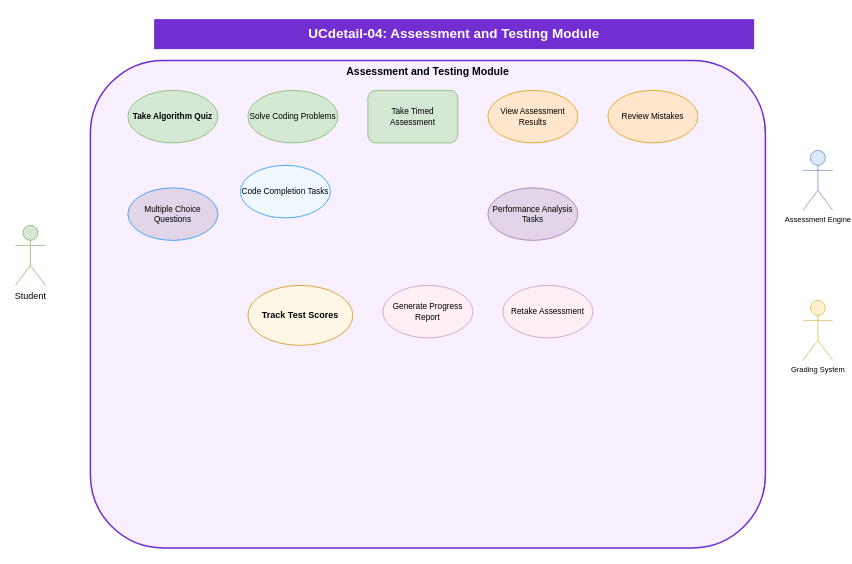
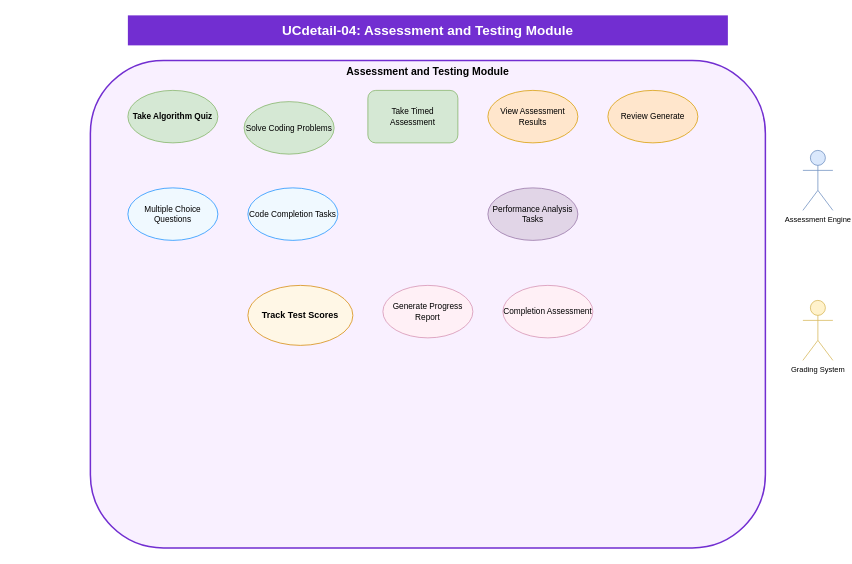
- <mxCell id="2" value="UCdetail-04: Assessment and Testing Module" style="text;html=1;align=center;verticalAlign=middle;whiteSpace=wrap;rounded=0;fontSize=18;fontStyle=1;fillColor=#722ed1;fontColor=#ffffff" vertex="1" parent="1"><mxGeometry x="205" y="25" width="800" height="40" as="geometry" /></mxCell>
+ <mxCell id="2" value="UCdetail-04: Assessment and Testing Module" style="text;html=1;align=center;verticalAlign=middle;whiteSpace=wrap;rounded=0;fontSize=18;fontStyle=1;fillColor=#722ed1;fontColor=#ffffff" vertex="1" parent="1"><mxGeometry x="170" y="20" width="800" height="40" as="geometry" /></mxCell>
- <mxCell id="8" value="Solve Coding Problems" style="ellipse;whiteSpace=wrap;html=1;fontSize=11;fillColor=#d5e8d4;strokeColor=#82b366" vertex="1" parent="1"><mxGeometry x="330" y="120" width="120" height="70" as="geometry" /></mxCell>
+ <mxCell id="8" value="Solve Coding Problems" style="ellipse;whiteSpace=wrap;html=1;fontSize=11;fillColor=#d5e8d4;strokeColor=#82b366" vertex="1" parent="1"><mxGeometry x="325" y="135" width="120" height="70" as="geometry" /></mxCell>
- <mxCell id="11" value="Review Mistakes" style="ellipse;whiteSpace=wrap;html=1;fontSize=11;fillColor=#ffe6cc;strokeColor=#d79b00" vertex="1" parent="1"><mxGeometry x="810" y="120" width="120" height="70" as="geometry" /></mxCell>
+ <mxCell id="11" value="Review Generate" style="ellipse;whiteSpace=wrap;html=1;fontSize=11;fillColor=#ffe6cc;strokeColor=#d79b00" vertex="1" parent="1"><mxGeometry x="810" y="120" width="120" height="70" as="geometry" /></mxCell>
- <mxCell id="13" value="Code Completion Tasks" style="ellipse;whiteSpace=wrap;html=1;fontSize=11;fillColor=#f0f9ff;strokeColor=#1890ff" vertex="1" parent="1"><mxGeometry x="320" y="220" width="120" height="70" as="geometry" /></mxCell>
+ <mxCell id="13" value="Code Completion Tasks" style="ellipse;whiteSpace=wrap;html=1;fontSize=11;fillColor=#f0f9ff;strokeColor=#1890ff" vertex="1" parent="1"><mxGeometry x="330" y="250" width="120" height="70" as="geometry" /></mxCell>
- <mxCell id="12" value="Multiple Choice Questions" style="ellipse;whiteSpace=wrap;html=1;fontSize=11;fillColor=#e1d5e7;strokeColor=#1890ff;" vertex="1" parent="1"><mxGeometry x="170" y="250" width="120" height="70" as="geometry" /></mxCell>
+ <mxCell id="12" value="Multiple Choice Questions" style="ellipse;whiteSpace=wrap;html=1;fontSize=11;fillColor=#f0f9ff;strokeColor=#1890ff" vertex="1" parent="1"><mxGeometry x="170" y="250" width="120" height="70" as="geometry" /></mxCell>
- <mxCell id="4" value="Student" style="shape=umlActor;verticalLabelPosition=bottom;verticalAlign=top;html=1;outlineConnect=0;fontSize=12;fillColor=#d5e8d4;strokeColor=#82b366" vertex="1" parent="1"><mxGeometry x="20" y="300" width="40" height="80" as="geometry" /></mxCell>
- <mxCell id="17" value="Retake Assessment" style="ellipse;whiteSpace=wrap;html=1;fontSize=11;fillColor=#fff0f6;strokeColor=#d48fb1" vertex="1" parent="1"><mxGeometry x="670" y="380" width="120" height="70" as="geometry" /></mxCell>
+ <mxCell id="17" value="Completion Assessment" style="ellipse;whiteSpace=wrap;html=1;fontSize=11;fillColor=#fff0f6;strokeColor=#d48fb1" vertex="1" parent="1"><mxGeometry x="670" y="380" width="120" height="70" as="geometry" /></mxCell>
